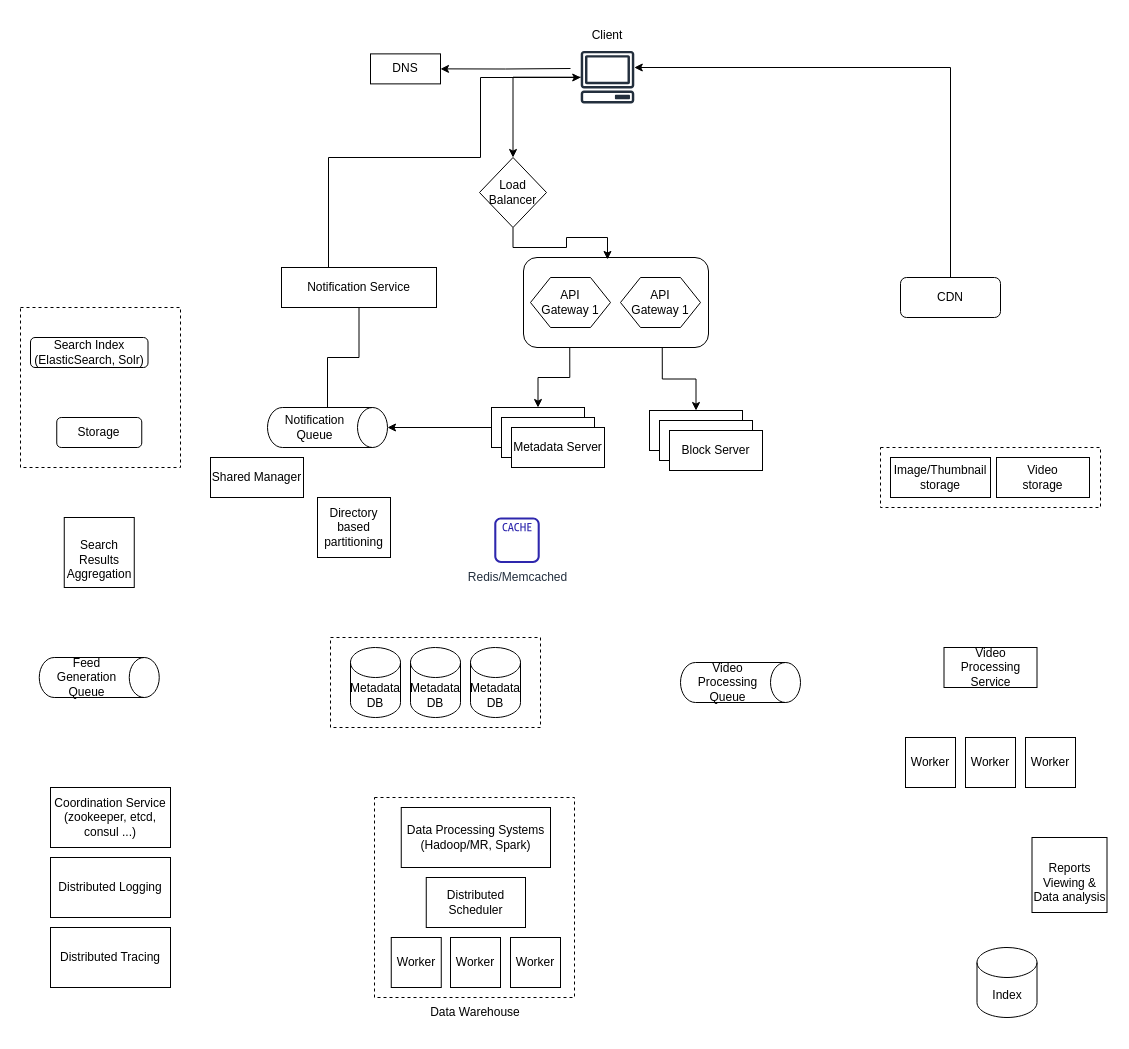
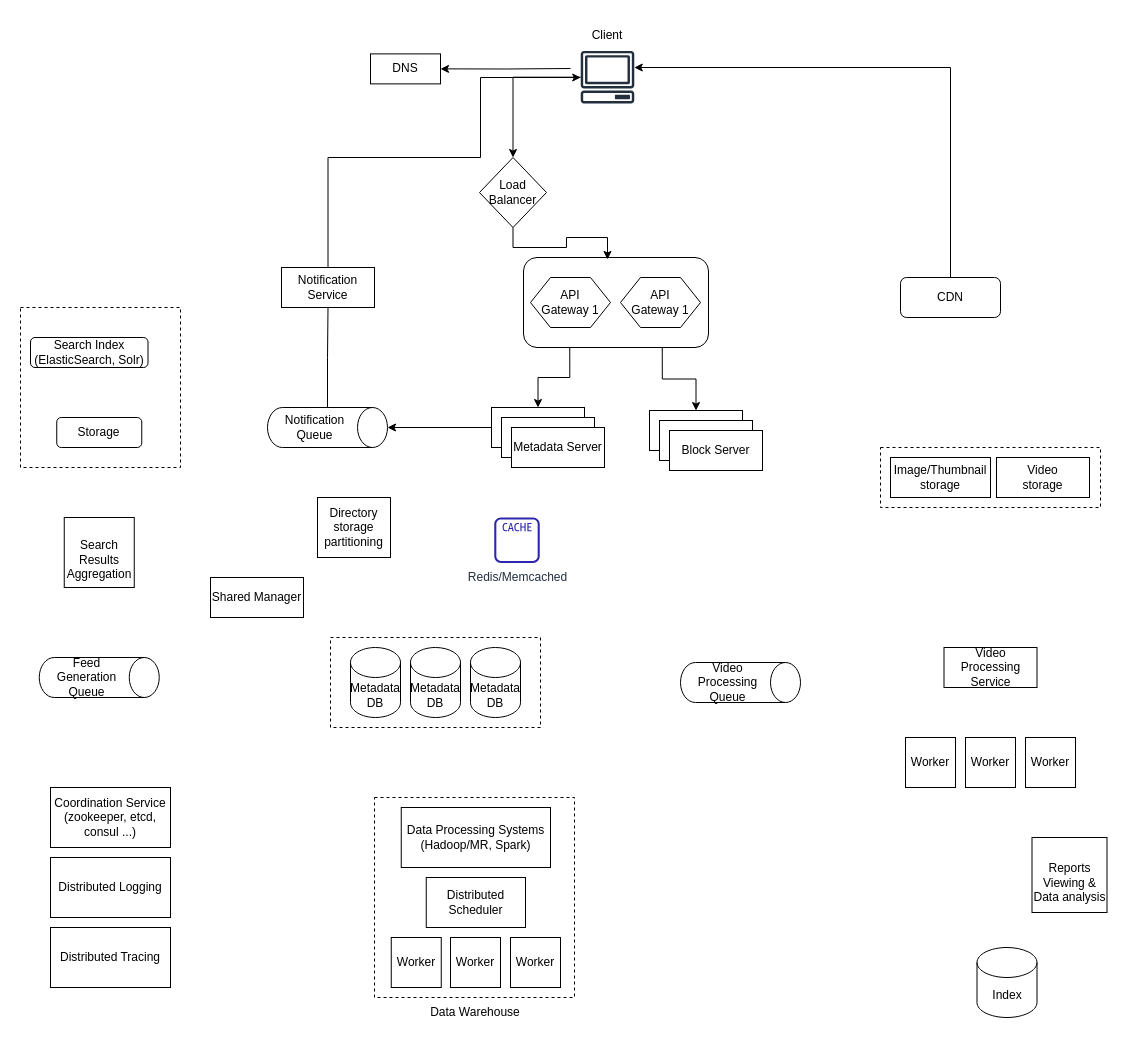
- <mxCell id="28" value="Notification Service" style="rounded=0;whiteSpace=wrap;html=1;" vertex="1" parent="1"><mxGeometry x="281" y="267" width="155" height="40" as="geometry" /></mxCell>
+ <mxCell id="28" value="Notification Service" style="rounded=0;whiteSpace=wrap;html=1;" vertex="1" parent="1"><mxGeometry x="281" y="267" width="93" height="40" as="geometry" /></mxCell>
- <mxCell id="36" value="Shared Manager" style="rounded=0;whiteSpace=wrap;html=1;" vertex="1" parent="1"><mxGeometry x="210" y="457" width="93" height="40" as="geometry" /></mxCell>
+ <mxCell id="36" value="Shared Manager" style="rounded=0;whiteSpace=wrap;html=1;" vertex="1" parent="1"><mxGeometry x="210" y="577" width="93" height="40" as="geometry" /></mxCell>
- <mxCell id="37" value="Directory based partitioning" style="rounded=0;whiteSpace=wrap;html=1;" vertex="1" parent="1"><mxGeometry x="317" y="497" width="73" height="60" as="geometry" /></mxCell>
+ <mxCell id="37" value="Directory storage partitioning" style="rounded=0;whiteSpace=wrap;html=1;" vertex="1" parent="1"><mxGeometry x="317" y="497" width="73" height="60" as="geometry" /></mxCell>
